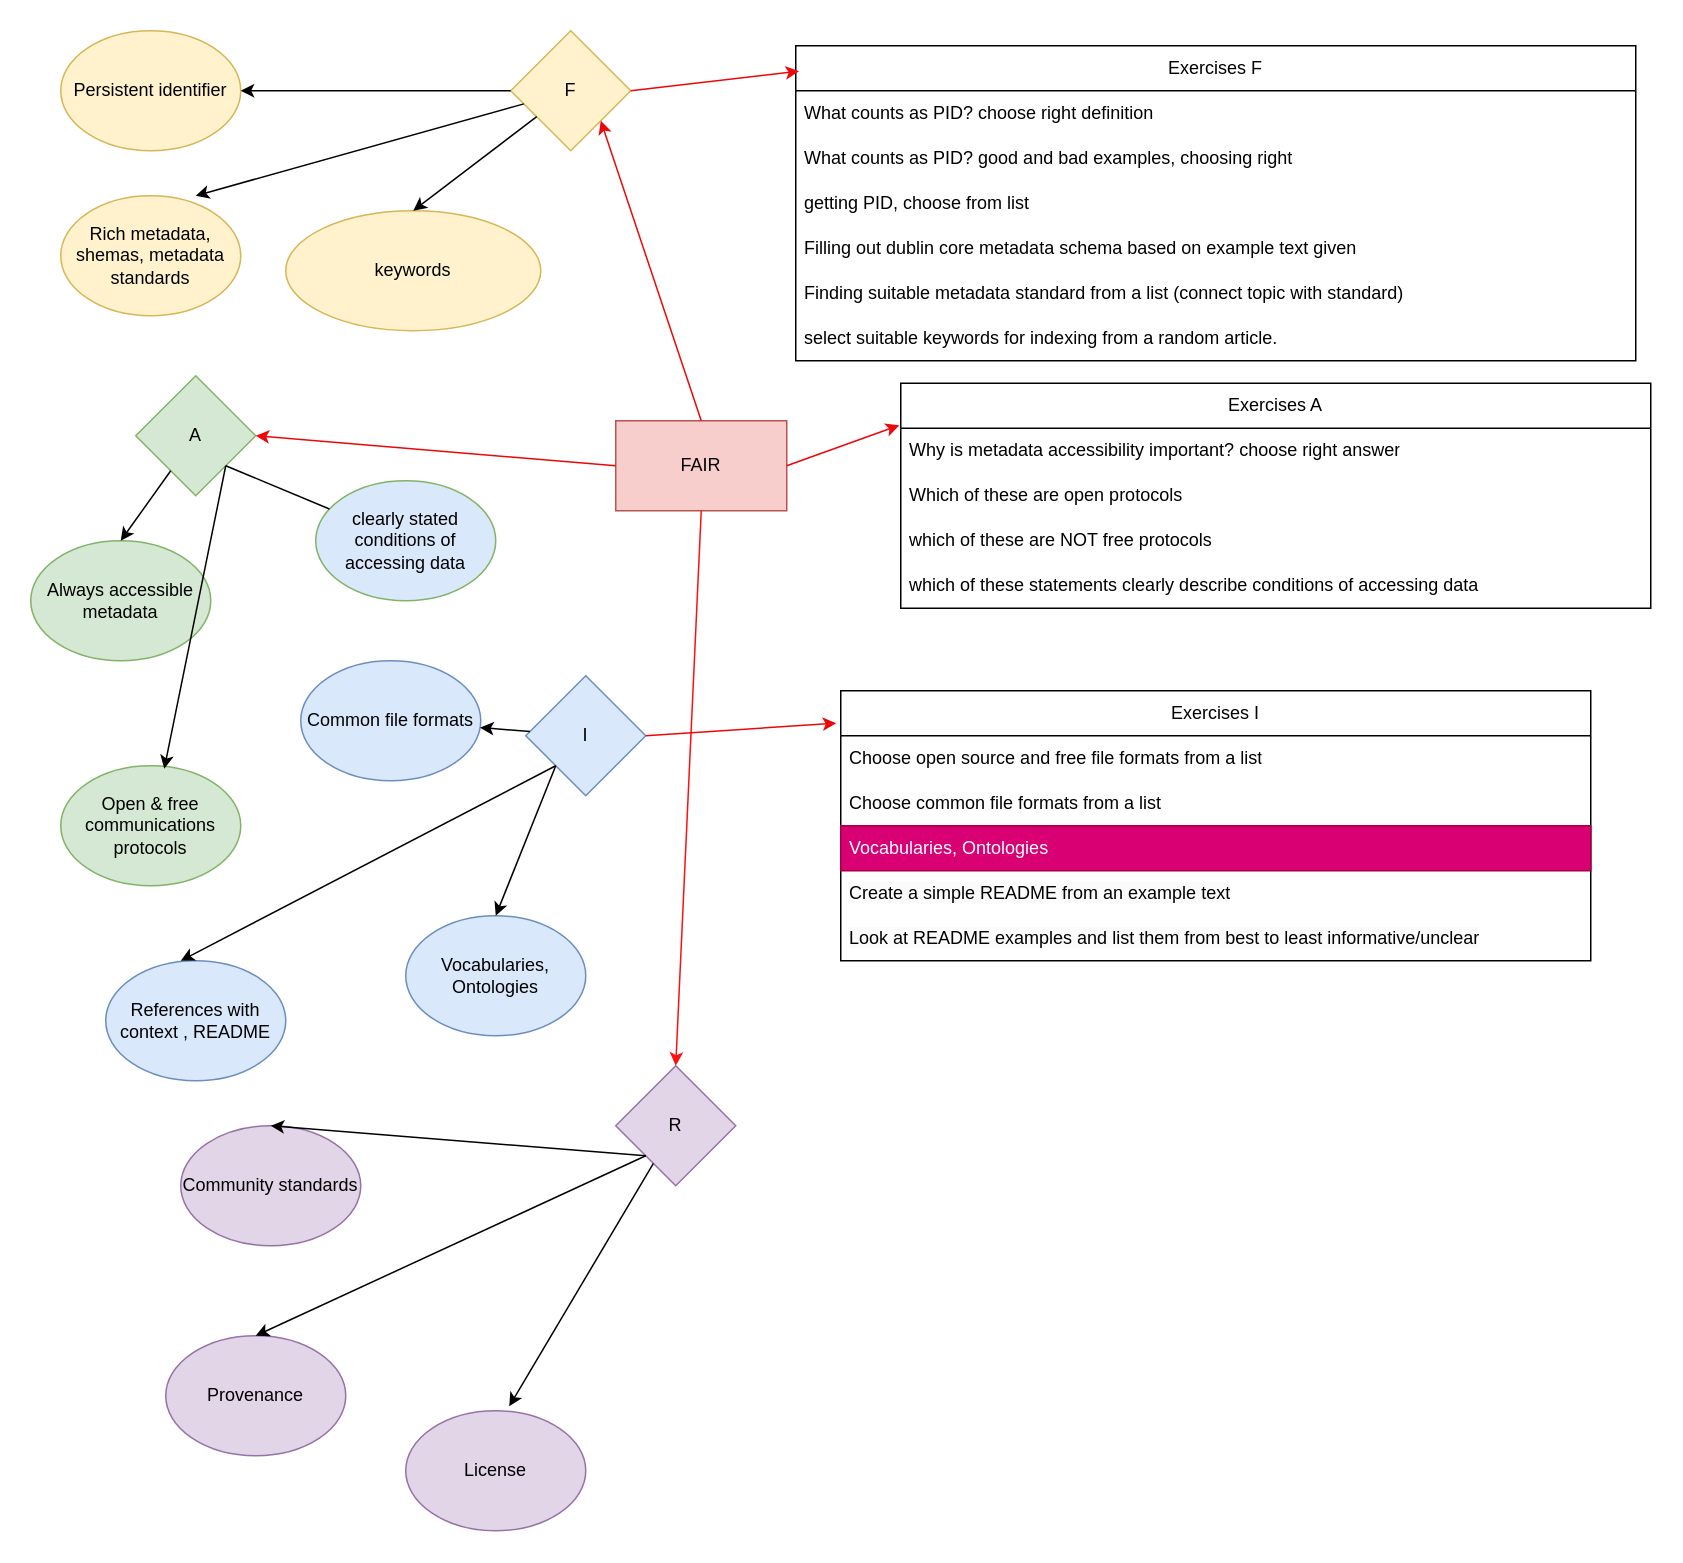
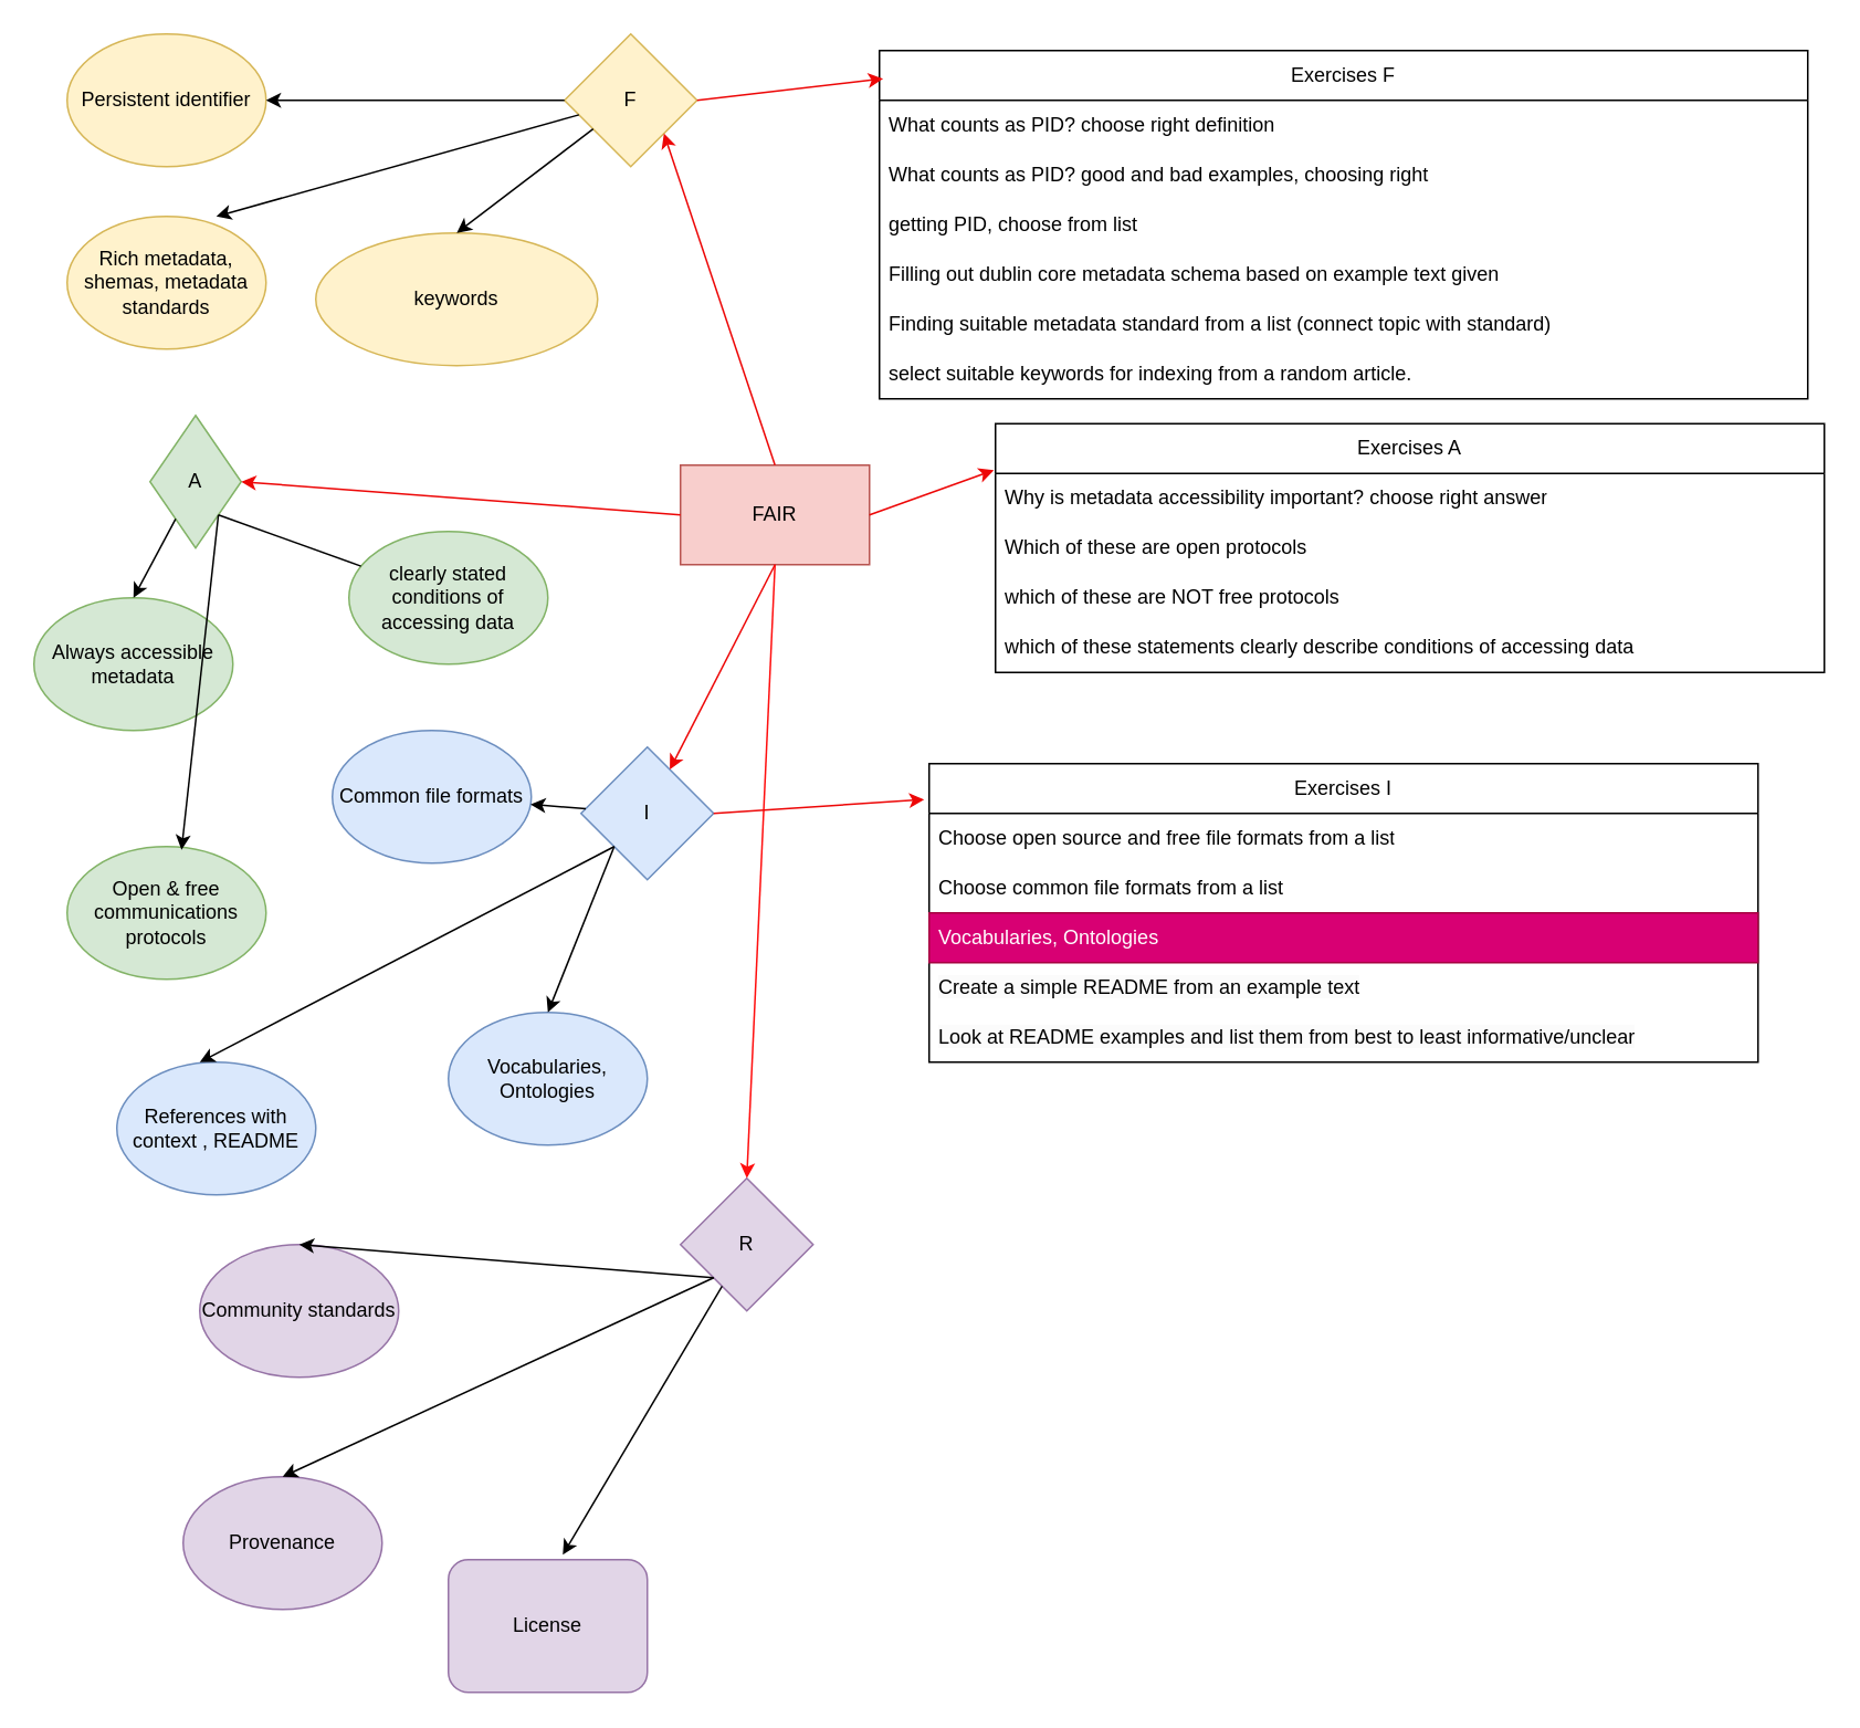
- <mxCell id="11" value="A" style="rhombus;whiteSpace=wrap;html=1;fillColor=#d5e8d4;strokeColor=#82b366;" vertex="1" parent="1"><mxGeometry x="90" y="250" width="80" height="80" as="geometry" /></mxCell>
+ <mxCell id="11" value="A" style="rhombus;whiteSpace=wrap;html=1;fillColor=#d5e8d4;strokeColor=#82b366;" vertex="1" parent="1"><mxGeometry x="90" y="250" width="55" height="80" as="geometry" /></mxCell>
- <mxCell id="13" value="clearly stated conditions of accessing data" style="ellipse;whiteSpace=wrap;html=1;fillColor=#dae8fc;strokeColor=#82b366;" vertex="1" parent="1"><mxGeometry x="210" y="320" width="120" height="80" as="geometry" /></mxCell>
+ <mxCell id="13" value="clearly stated conditions of accessing data" style="ellipse;whiteSpace=wrap;html=1;fillColor=#d5e8d4;strokeColor=#82b366;" vertex="1" parent="1"><mxGeometry x="210" y="320" width="120" height="80" as="geometry" /></mxCell>
+ <mxCell id="20" value="" style="endArrow=classic;html=1;rounded=0;exitX=0.5;exitY=1;exitDx=0;exitDy=0;strokeColor=#ed0707;" edge="1" parent="1" source="2" target="19"><mxGeometry width="50" height="50" relative="1" as="geometry"><mxPoint x="447" y="290" as="sourcePoint" /><mxPoint x="270" y="90" as="targetPoint" /></mxGeometry></mxCell>
- <mxCell id="29" value="License" style="ellipse;whiteSpace=wrap;html=1;fillColor=#e1d5e7;strokeColor=#9673a6;" vertex="1" parent="1"><mxGeometry x="270" y="940" width="120" height="80" as="geometry" /></mxCell>
+ <mxCell id="29" value="License" style="whiteSpace=wrap;html=1;fillColor=#e1d5e7;strokeColor=#9673a6;rounded=1;" vertex="1" parent="1"><mxGeometry x="270" y="940" width="120" height="80" as="geometry" /></mxCell>
